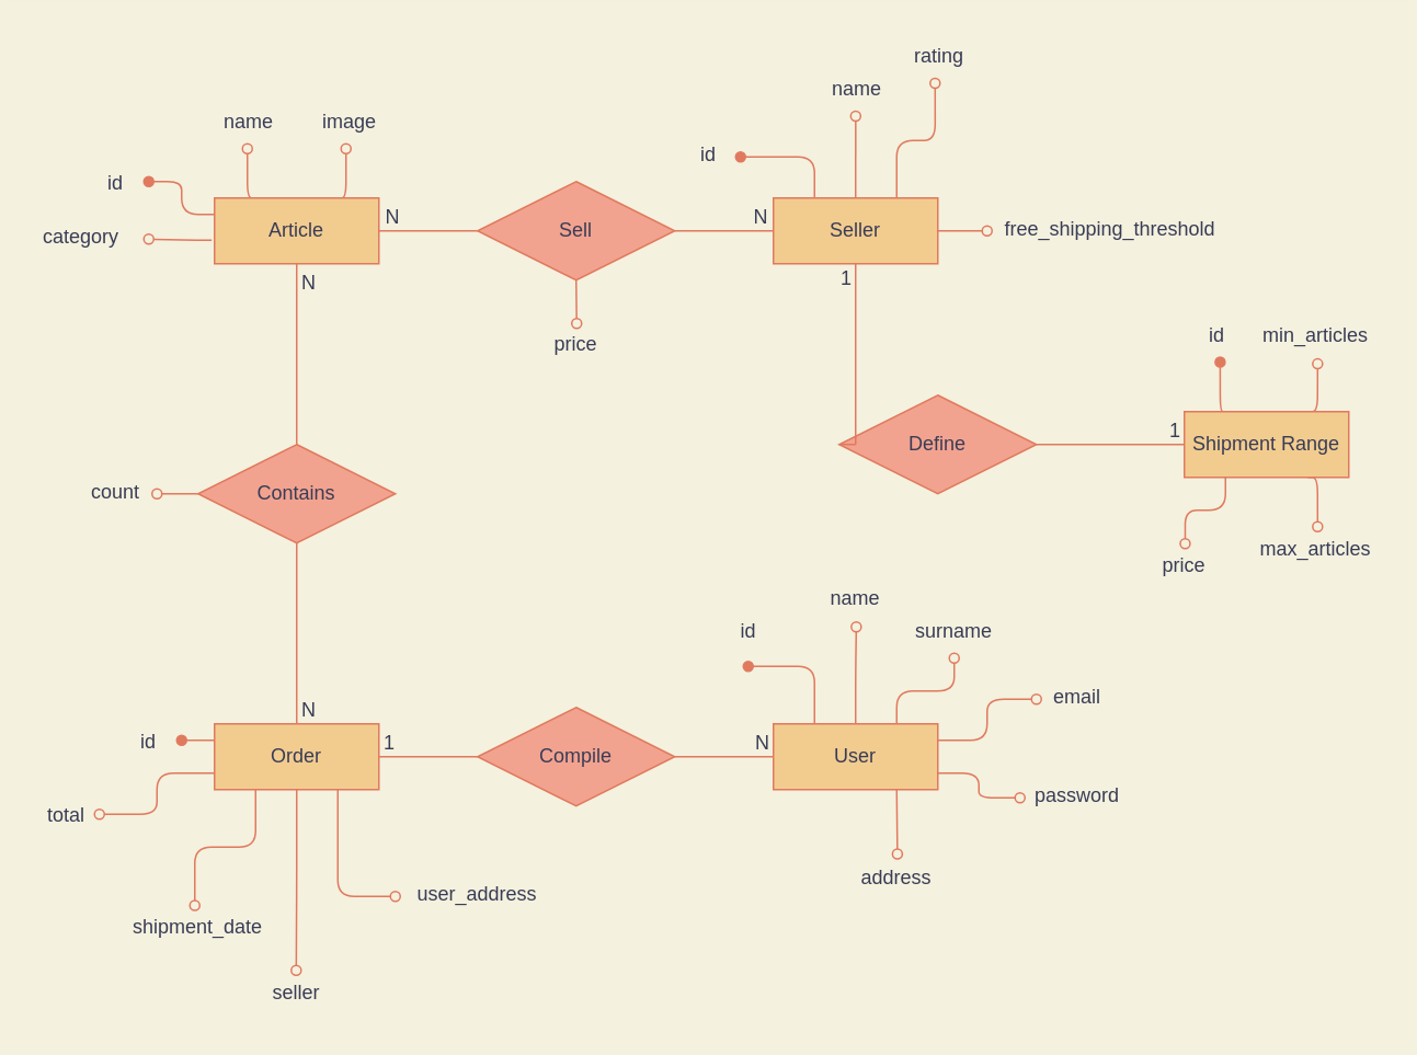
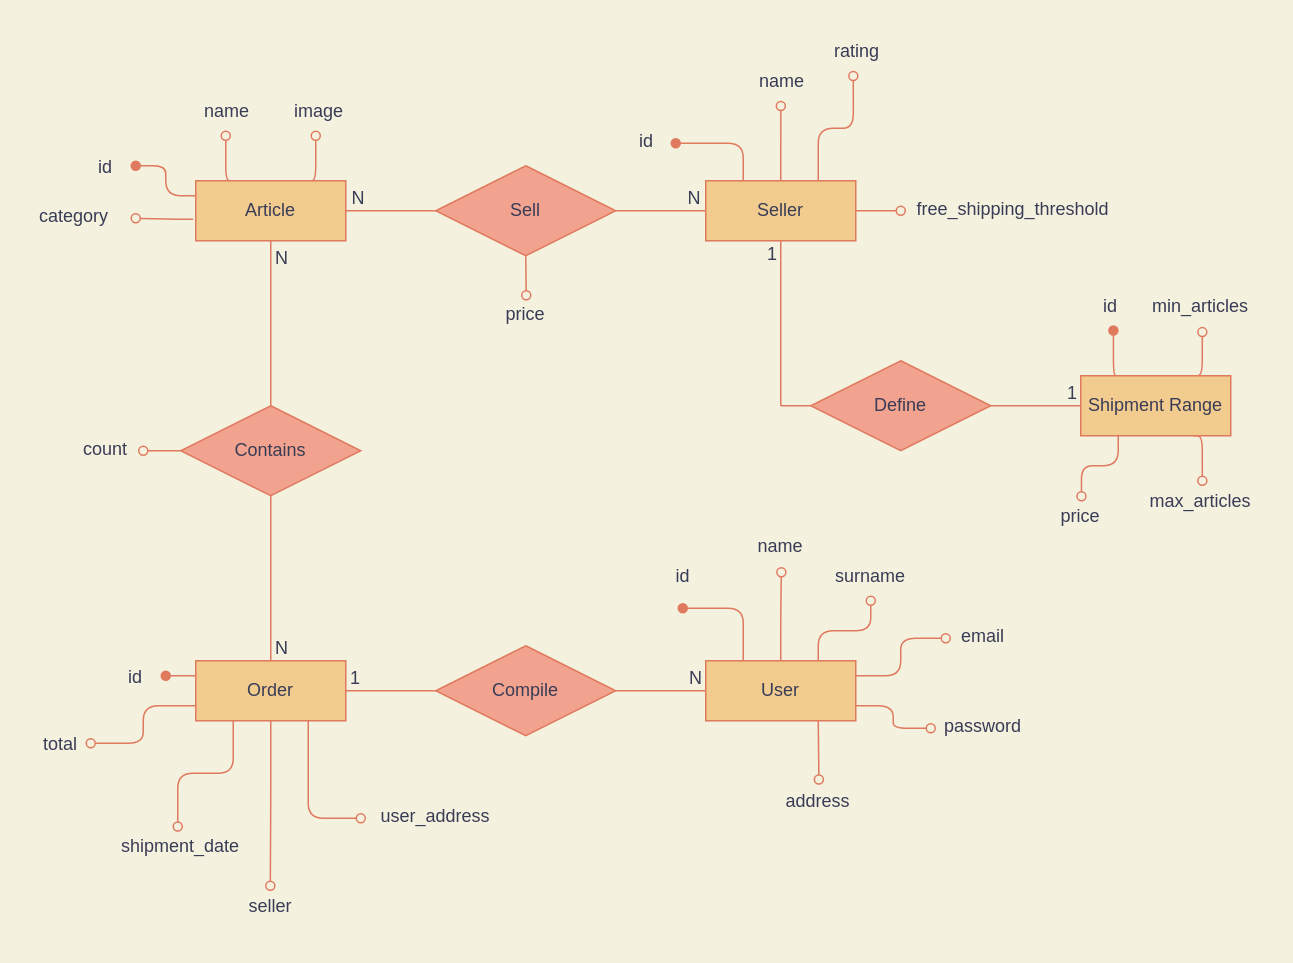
- <mxCell id="68" value="Define" style="shape=rhombus;perimeter=rhombusPerimeter;whiteSpace=wrap;html=1;align=center;strokeColor=#E07A5F;fontColor=#393C56;fillColor=#F2A38F;" parent="1" vertex="1"><mxGeometry x="510" y="240" width="120" height="60" as="geometry" /></mxCell>
+ <mxCell id="68" value="Define" style="shape=rhombus;perimeter=rhombusPerimeter;whiteSpace=wrap;html=1;align=center;strokeColor=#E07A5F;fontColor=#393C56;fillColor=#F2A38F;" parent="1" vertex="1"><mxGeometry x="540" y="240" width="120" height="60" as="geometry" /></mxCell>
